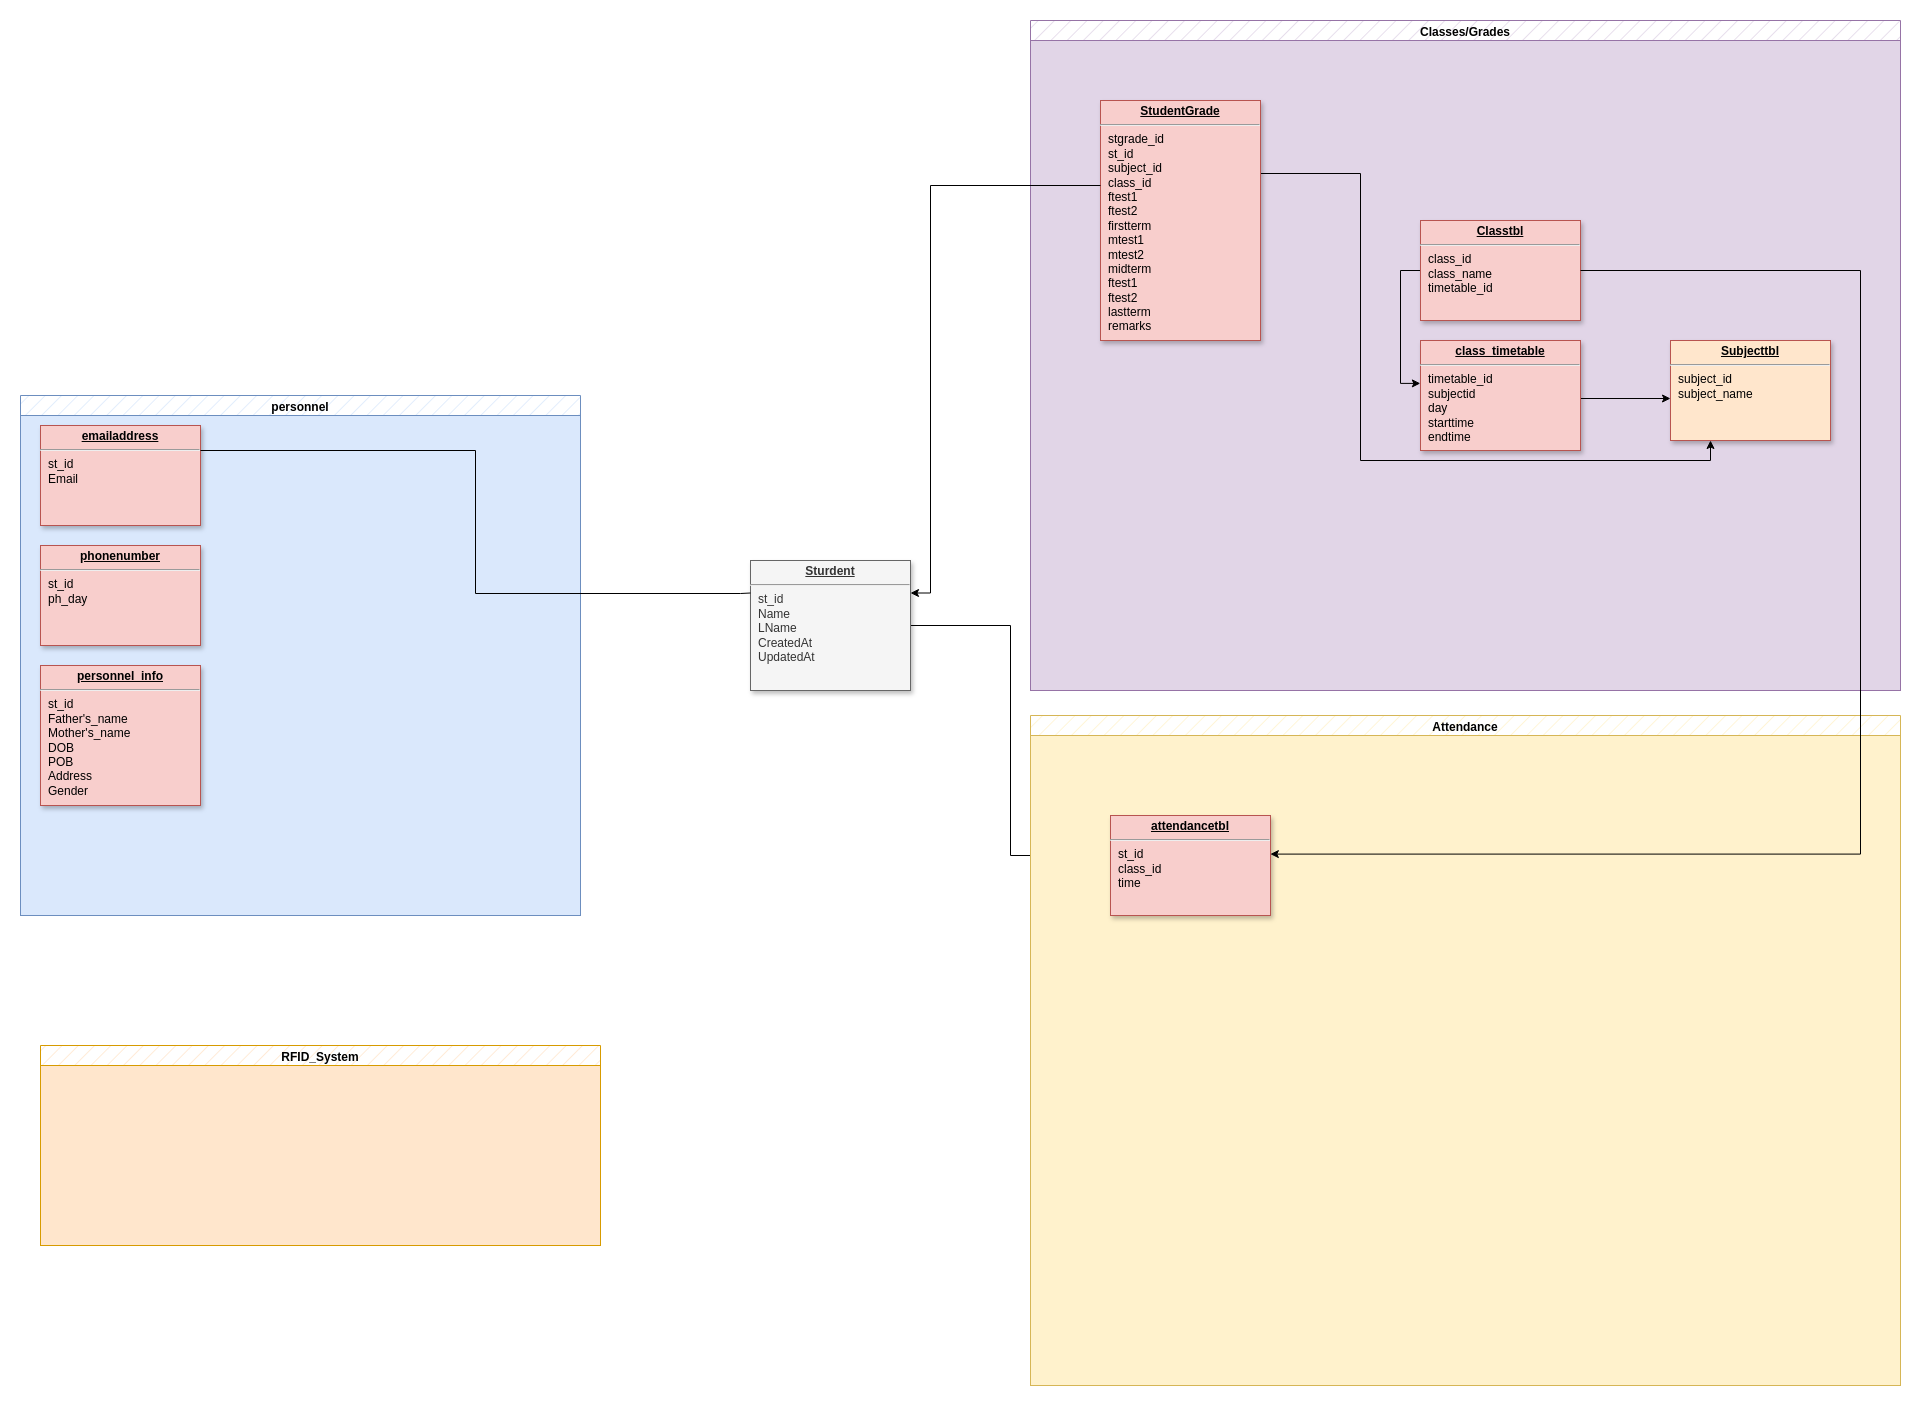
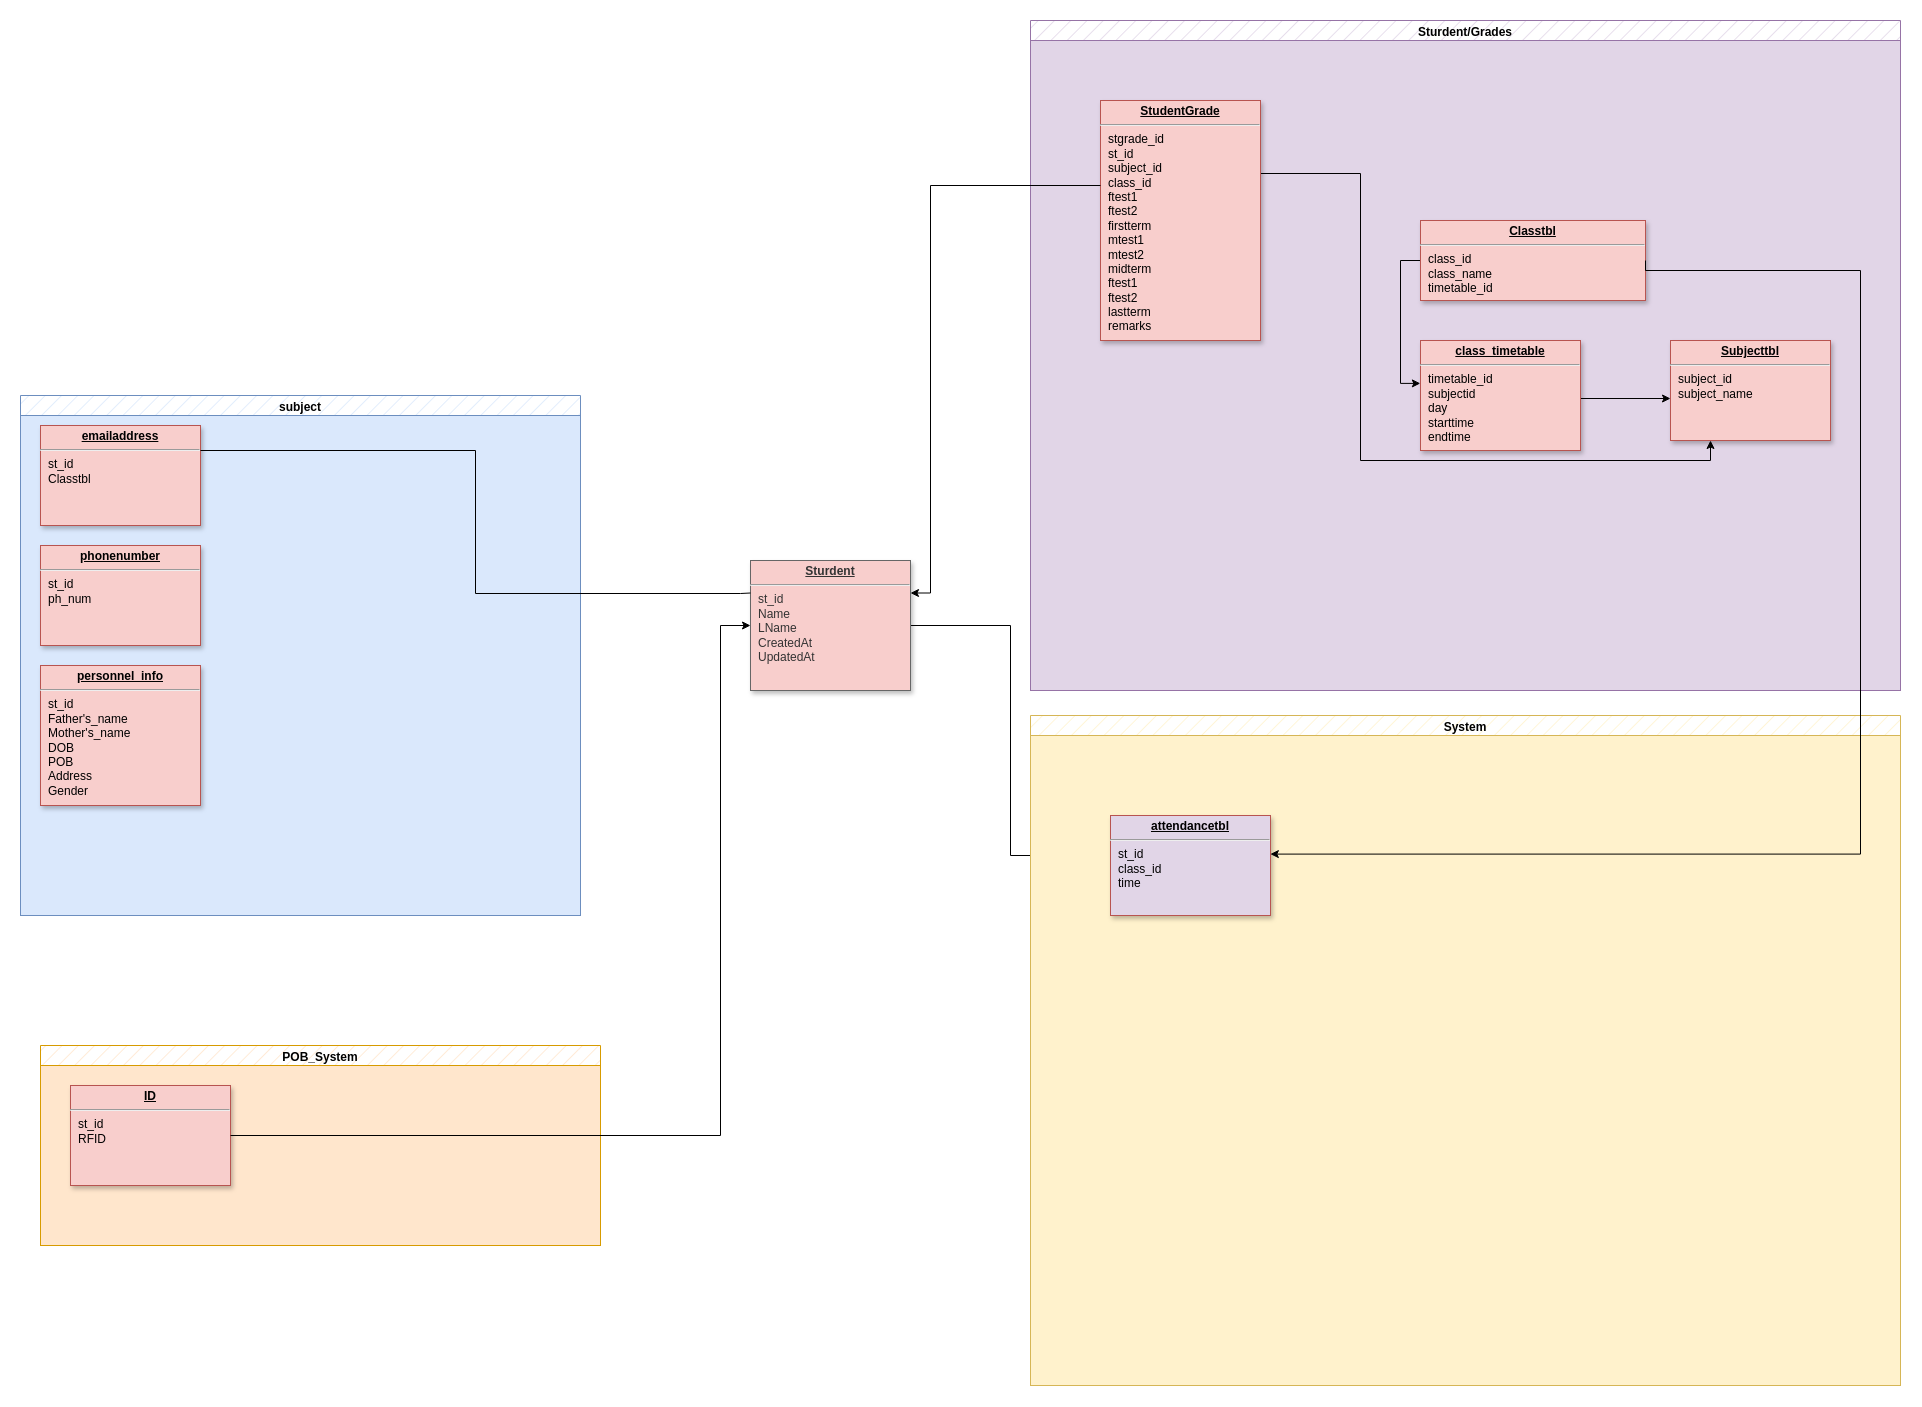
- <mxCell id="12" value="Classes/Grades&lt;br&gt;" style="swimlane;whiteSpace=wrap;html=1;fillColor=#e1d5e7;strokeColor=#9673a6;rounded=0;swimlaneLine=1;fillStyle=hatch;" vertex="1" parent="1"><mxGeometry x="1030" y="20" width="870" height="670" as="geometry" /></mxCell>
+ <mxCell id="12" value="Sturdent/Grades&lt;br&gt;" style="swimlane;whiteSpace=wrap;html=1;fillColor=#e1d5e7;strokeColor=#9673a6;rounded=0;swimlaneLine=1;fillStyle=hatch;" vertex="1" parent="1"><mxGeometry x="1030" y="20" width="870" height="670" as="geometry" /></mxCell>
- <mxCell id="20" value="&lt;p style=&quot;margin: 0px; margin-top: 4px; text-align: center; text-decoration: underline;&quot;&gt;&lt;strong&gt;Classtbl&lt;/strong&gt;&lt;/p&gt;&lt;hr&gt;&lt;p style=&quot;margin: 0px; margin-left: 8px;&quot;&gt;class_id&lt;/p&gt;&lt;p style=&quot;margin: 0px; margin-left: 8px;&quot;&gt;class_name&lt;/p&gt;&lt;p style=&quot;margin: 0px; margin-left: 8px;&quot;&gt;timetable_id&lt;/p&gt;&lt;p style=&quot;margin: 0px; margin-left: 8px;&quot;&gt;&lt;br&gt;&lt;/p&gt;&lt;p style=&quot;margin: 0px; margin-left: 8px;&quot;&gt;&lt;br&gt;&lt;/p&gt;" style="verticalAlign=top;align=left;overflow=fill;fontSize=12;fontFamily=Helvetica;html=1;shadow=1;fillColor=#f8cecc;strokeColor=#b85450;" vertex="1" parent="12"><mxGeometry x="390" y="200" width="160" height="100" as="geometry" /></mxCell>
+ <mxCell id="20" value="&lt;p style=&quot;margin: 0px; margin-top: 4px; text-align: center; text-decoration: underline;&quot;&gt;&lt;strong&gt;Classtbl&lt;/strong&gt;&lt;/p&gt;&lt;hr&gt;&lt;p style=&quot;margin: 0px; margin-left: 8px;&quot;&gt;class_id&lt;/p&gt;&lt;p style=&quot;margin: 0px; margin-left: 8px;&quot;&gt;class_name&lt;/p&gt;&lt;p style=&quot;margin: 0px; margin-left: 8px;&quot;&gt;timetable_id&lt;/p&gt;&lt;p style=&quot;margin: 0px; margin-left: 8px;&quot;&gt;&lt;br&gt;&lt;/p&gt;&lt;p style=&quot;margin: 0px; margin-left: 8px;&quot;&gt;&lt;br&gt;&lt;/p&gt;" style="verticalAlign=top;align=left;overflow=fill;fontSize=12;fontFamily=Helvetica;html=1;shadow=1;fillColor=#f8cecc;strokeColor=#b85450;" vertex="1" parent="12"><mxGeometry x="390" y="200" width="225" height="80" as="geometry" /></mxCell>
- <mxCell id="16" value="&lt;p style=&quot;margin: 0px; margin-top: 4px; text-align: center; text-decoration: underline;&quot;&gt;&lt;b&gt;Subjecttbl&lt;/b&gt;&lt;/p&gt;&lt;hr&gt;&lt;p style=&quot;margin: 0px; margin-left: 8px;&quot;&gt;subject_id&lt;/p&gt;&lt;p style=&quot;margin: 0px; margin-left: 8px;&quot;&gt;subject_name&lt;/p&gt;&lt;p style=&quot;margin: 0px; margin-left: 8px;&quot;&gt;&lt;br&gt;&lt;/p&gt;" style="verticalAlign=top;align=left;overflow=fill;fontSize=12;fontFamily=Helvetica;html=1;shadow=1;fillColor=#ffe6cc;strokeColor=#b85450;" vertex="1" parent="12"><mxGeometry x="640" y="320" width="160" height="100" as="geometry" /></mxCell>
+ <mxCell id="16" value="&lt;p style=&quot;margin: 0px; margin-top: 4px; text-align: center; text-decoration: underline;&quot;&gt;&lt;b&gt;Subjecttbl&lt;/b&gt;&lt;/p&gt;&lt;hr&gt;&lt;p style=&quot;margin: 0px; margin-left: 8px;&quot;&gt;subject_id&lt;/p&gt;&lt;p style=&quot;margin: 0px; margin-left: 8px;&quot;&gt;subject_name&lt;/p&gt;&lt;p style=&quot;margin: 0px; margin-left: 8px;&quot;&gt;&lt;br&gt;&lt;/p&gt;" style="verticalAlign=top;align=left;overflow=fill;fontSize=12;fontFamily=Helvetica;html=1;shadow=1;fillColor=#f8cecc;strokeColor=#b85450;" vertex="1" parent="12"><mxGeometry x="640" y="320" width="160" height="100" as="geometry" /></mxCell>
- <mxCell id="7" value="personnel" style="swimlane;whiteSpace=wrap;html=1;fillColor=#dae8fc;strokeColor=#6c8ebf;rounded=0;swimlaneLine=1;fillStyle=hatch;" vertex="1" parent="1"><mxGeometry x="20" y="395" width="560" height="520" as="geometry" /></mxCell>
+ <mxCell id="7" value="subject" style="swimlane;whiteSpace=wrap;html=1;fillColor=#dae8fc;strokeColor=#6c8ebf;rounded=0;swimlaneLine=1;fillStyle=hatch;" vertex="1" parent="1"><mxGeometry x="20" y="395" width="560" height="520" as="geometry" /></mxCell>
- <mxCell id="9" value="&lt;p style=&quot;margin: 0px; margin-top: 4px; text-align: center; text-decoration: underline;&quot;&gt;&lt;strong&gt;emailaddress&lt;/strong&gt;&lt;/p&gt;&lt;hr&gt;&lt;p style=&quot;margin: 0px; margin-left: 8px;&quot;&gt;st_id&lt;/p&gt;&lt;p style=&quot;margin: 0px; margin-left: 8px;&quot;&gt;Email&lt;/p&gt;&lt;p style=&quot;margin: 0px; margin-left: 8px;&quot;&gt;&lt;br&gt;&lt;/p&gt;" style="verticalAlign=top;align=left;overflow=fill;fontSize=12;fontFamily=Helvetica;html=1;shadow=1;fillColor=#f8cecc;strokeColor=#b85450;" vertex="1" parent="7"><mxGeometry x="20" y="30" width="160" height="100" as="geometry" /></mxCell>
+ <mxCell id="9" value="&lt;p style=&quot;margin: 0px; margin-top: 4px; text-align: center; text-decoration: underline;&quot;&gt;&lt;strong&gt;emailaddress&lt;/strong&gt;&lt;/p&gt;&lt;hr&gt;&lt;p style=&quot;margin: 0px; margin-left: 8px;&quot;&gt;st_id&lt;/p&gt;&lt;p style=&quot;margin: 0px; margin-left: 8px;&quot;&gt;Classtbl&lt;/p&gt;&lt;p style=&quot;margin: 0px; margin-left: 8px;&quot;&gt;&lt;br&gt;&lt;/p&gt;" style="verticalAlign=top;align=left;overflow=fill;fontSize=12;fontFamily=Helvetica;html=1;shadow=1;fillColor=#f8cecc;strokeColor=#b85450;" vertex="1" parent="7"><mxGeometry x="20" y="30" width="160" height="100" as="geometry" /></mxCell>
- <mxCell id="10" value="&lt;p style=&quot;margin: 0px; margin-top: 4px; text-align: center; text-decoration: underline;&quot;&gt;&lt;strong&gt;phonenumber&lt;/strong&gt;&lt;/p&gt;&lt;hr&gt;&lt;p style=&quot;margin: 0px; margin-left: 8px;&quot;&gt;st_id&lt;/p&gt;&lt;p style=&quot;margin: 0px; margin-left: 8px;&quot;&gt;ph_day&lt;/p&gt;&lt;p style=&quot;margin: 0px; margin-left: 8px;&quot;&gt;&lt;br&gt;&lt;/p&gt;" style="verticalAlign=top;align=left;overflow=fill;fontSize=12;fontFamily=Helvetica;html=1;shadow=1;fillColor=#f8cecc;strokeColor=#b85450;" vertex="1" parent="7"><mxGeometry x="20" y="150" width="160" height="100" as="geometry" /></mxCell>
+ <mxCell id="10" value="&lt;p style=&quot;margin: 0px; margin-top: 4px; text-align: center; text-decoration: underline;&quot;&gt;&lt;strong&gt;phonenumber&lt;/strong&gt;&lt;/p&gt;&lt;hr&gt;&lt;p style=&quot;margin: 0px; margin-left: 8px;&quot;&gt;st_id&lt;/p&gt;&lt;p style=&quot;margin: 0px; margin-left: 8px;&quot;&gt;ph_num&lt;/p&gt;&lt;p style=&quot;margin: 0px; margin-left: 8px;&quot;&gt;&lt;br&gt;&lt;/p&gt;" style="verticalAlign=top;align=left;overflow=fill;fontSize=12;fontFamily=Helvetica;html=1;shadow=1;fillColor=#f8cecc;strokeColor=#b85450;" vertex="1" parent="7"><mxGeometry x="20" y="150" width="160" height="100" as="geometry" /></mxCell>
- <mxCell id="3" value="&lt;p style=&quot;margin: 0px; margin-top: 4px; text-align: center; text-decoration: underline;&quot;&gt;&lt;strong&gt;Sturdent&lt;/strong&gt;&lt;/p&gt;&lt;hr&gt;&lt;p style=&quot;margin: 0px; margin-left: 8px;&quot;&gt;st_id&lt;/p&gt;&lt;p style=&quot;margin: 0px; margin-left: 8px;&quot;&gt;Name&lt;/p&gt;&lt;p style=&quot;margin: 0px; margin-left: 8px;&quot;&gt;LName&lt;/p&gt;&lt;p style=&quot;margin: 0px; margin-left: 8px;&quot;&gt;CreatedAt&lt;/p&gt;&lt;p style=&quot;margin: 0px; margin-left: 8px;&quot;&gt;UpdatedAt&lt;/p&gt;&lt;p style=&quot;margin: 0px; margin-left: 8px;&quot;&gt;&lt;br&gt;&lt;/p&gt;" style="verticalAlign=top;align=left;overflow=fill;fontSize=12;fontFamily=Helvetica;html=1;strokeColor=#666666;shadow=1;fillColor=#f5f5f5;fontColor=#333333;" parent="1" vertex="1"><mxGeometry x="750" y="560" width="160" height="130" as="geometry" /></mxCell>
+ <mxCell id="3" value="&lt;p style=&quot;margin: 0px; margin-top: 4px; text-align: center; text-decoration: underline;&quot;&gt;&lt;strong&gt;Sturdent&lt;/strong&gt;&lt;/p&gt;&lt;hr&gt;&lt;p style=&quot;margin: 0px; margin-left: 8px;&quot;&gt;st_id&lt;/p&gt;&lt;p style=&quot;margin: 0px; margin-left: 8px;&quot;&gt;Name&lt;/p&gt;&lt;p style=&quot;margin: 0px; margin-left: 8px;&quot;&gt;LName&lt;/p&gt;&lt;p style=&quot;margin: 0px; margin-left: 8px;&quot;&gt;CreatedAt&lt;/p&gt;&lt;p style=&quot;margin: 0px; margin-left: 8px;&quot;&gt;UpdatedAt&lt;/p&gt;&lt;p style=&quot;margin: 0px; margin-left: 8px;&quot;&gt;&lt;br&gt;&lt;/p&gt;" style="verticalAlign=top;align=left;overflow=fill;fontSize=12;fontFamily=Helvetica;html=1;strokeColor=#666666;shadow=1;fillColor=#f8cecc;fontColor=#333333;" parent="1" vertex="1"><mxGeometry x="750" y="560" width="160" height="130" as="geometry" /></mxCell>
- <mxCell id="24" value="Attendance" style="swimlane;whiteSpace=wrap;html=1;fillColor=#fff2cc;strokeColor=#d6b656;rounded=0;swimlaneLine=1;fillStyle=hatch;" vertex="1" parent="1"><mxGeometry x="1030" y="715" width="870" height="670" as="geometry" /></mxCell>
+ <mxCell id="24" value="System" style="swimlane;whiteSpace=wrap;html=1;fillColor=#fff2cc;strokeColor=#d6b656;rounded=0;swimlaneLine=1;fillStyle=hatch;" vertex="1" parent="1"><mxGeometry x="1030" y="715" width="870" height="670" as="geometry" /></mxCell>
- <mxCell id="2" style="edgeStyle=orthogonalEdgeStyle;rounded=0;orthogonalLoop=1;jettySize=auto;html=1;exitX=1;exitY=0.5;exitDx=0;exitDy=0;entryX=0.001;entryY=0.4;entryDx=0;entryDy=0;entryPerimeter=0;endArrow=none;" edge="1" parent="1" source="3" target="26"><mxGeometry relative="1" as="geometry" /></mxCell>
+ <mxCell id="2" style="edgeStyle=orthogonalEdgeStyle;rounded=0;orthogonalLoop=1;jettySize=auto;html=1;exitX=1;exitY=0.5;exitDx=0;exitDy=0;entryX=0.001;entryY=0.4;entryDx=0;entryDy=0;entryPerimeter=0;" edge="1" parent="1" source="3" target="26"><mxGeometry relative="1" as="geometry" /></mxCell>
- <mxCell id="26" value="&lt;p style=&quot;margin: 0px; margin-top: 4px; text-align: center; text-decoration: underline;&quot;&gt;&lt;b&gt;attendancetbl&lt;/b&gt;&lt;/p&gt;&lt;hr&gt;&lt;p style=&quot;margin: 0px; margin-left: 8px;&quot;&gt;st_id&lt;/p&gt;&lt;p style=&quot;margin: 0px; margin-left: 8px;&quot;&gt;class_id&lt;/p&gt;&lt;p style=&quot;margin: 0px; margin-left: 8px;&quot;&gt;time&lt;/p&gt;&lt;p style=&quot;margin: 0px; margin-left: 8px;&quot;&gt;&lt;br&gt;&lt;/p&gt;&lt;p style=&quot;margin: 0px; margin-left: 8px;&quot;&gt;&lt;br&gt;&lt;/p&gt;" style="verticalAlign=top;align=left;overflow=fill;fontSize=12;fontFamily=Helvetica;html=1;shadow=1;fillColor=#f8cecc;strokeColor=#b85450;" vertex="1" parent="24"><mxGeometry x="80" y="100" width="160" height="100" as="geometry" /></mxCell>
+ <mxCell id="26" value="&lt;p style=&quot;margin: 0px; margin-top: 4px; text-align: center; text-decoration: underline;&quot;&gt;&lt;b&gt;attendancetbl&lt;/b&gt;&lt;/p&gt;&lt;hr&gt;&lt;p style=&quot;margin: 0px; margin-left: 8px;&quot;&gt;st_id&lt;/p&gt;&lt;p style=&quot;margin: 0px; margin-left: 8px;&quot;&gt;class_id&lt;/p&gt;&lt;p style=&quot;margin: 0px; margin-left: 8px;&quot;&gt;time&lt;/p&gt;&lt;p style=&quot;margin: 0px; margin-left: 8px;&quot;&gt;&lt;br&gt;&lt;/p&gt;&lt;p style=&quot;margin: 0px; margin-left: 8px;&quot;&gt;&lt;br&gt;&lt;/p&gt;" style="verticalAlign=top;align=left;overflow=fill;fontSize=12;fontFamily=Helvetica;html=1;shadow=1;fillColor=#e1d5e7;strokeColor=#b85450;" vertex="1" parent="24"><mxGeometry x="80" y="100" width="160" height="100" as="geometry" /></mxCell>
- <mxCell id="4" value="RFID_System" style="swimlane;whiteSpace=wrap;html=1;fillColor=#ffe6cc;strokeColor=#d79b00;rounded=0;swimlaneLine=1;fillStyle=hatch;" vertex="1" parent="1"><mxGeometry x="40" y="1045" width="560" height="200" as="geometry" /></mxCell>
+ <mxCell id="4" value="POB_System" style="swimlane;whiteSpace=wrap;html=1;fillColor=#ffe6cc;strokeColor=#d79b00;rounded=0;swimlaneLine=1;fillStyle=hatch;" vertex="1" parent="1"><mxGeometry x="40" y="1045" width="560" height="200" as="geometry" /></mxCell>
+ <mxCell id="22" style="edgeStyle=orthogonalEdgeStyle;rounded=0;orthogonalLoop=1;jettySize=auto;html=1;exitX=1;exitY=0.5;exitDx=0;exitDy=0;entryX=0;entryY=0.5;entryDx=0;entryDy=0;" edge="1" parent="1" source="6" target="3"><mxGeometry relative="1" as="geometry"><Array as="points"><mxPoint x="720" y="1135" /><mxPoint x="720" y="625" /></Array></mxGeometry></mxCell>
+ <mxCell id="6" value="&lt;p style=&quot;margin: 0px; margin-top: 4px; text-align: center; text-decoration: underline;&quot;&gt;&lt;strong&gt;ID&lt;/strong&gt;&lt;/p&gt;&lt;hr&gt;&lt;p style=&quot;margin: 0px; margin-left: 8px;&quot;&gt;st_id&lt;/p&gt;&lt;p style=&quot;margin: 0px; margin-left: 8px;&quot;&gt;RFID&lt;/p&gt;&lt;p style=&quot;margin: 0px; margin-left: 8px;&quot;&gt;&lt;br&gt;&lt;/p&gt;" style="verticalAlign=top;align=left;overflow=fill;fontSize=12;fontFamily=Helvetica;html=1;shadow=1;fillColor=#f8cecc;strokeColor=#b85450;" vertex="1" parent="4"><mxGeometry x="30" y="40" width="160" height="100" as="geometry" /></mxCell>
